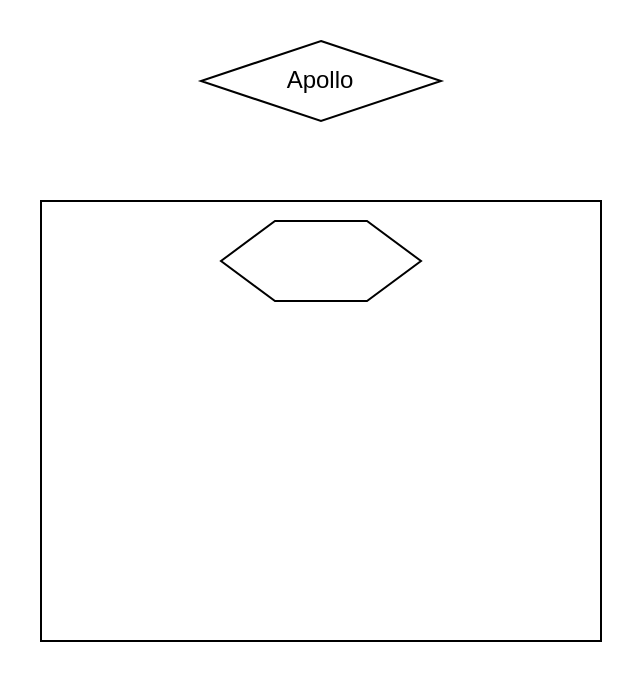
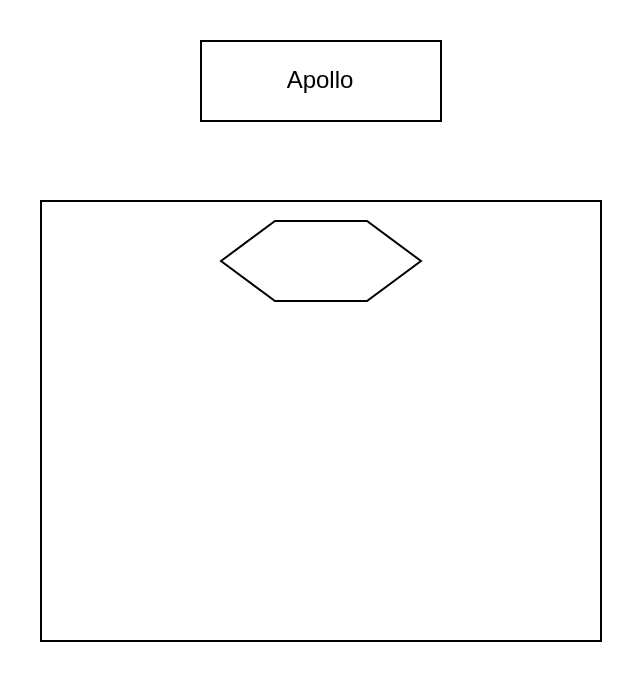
- <mxCell id="3" value="Apollo" style="rhombus;whiteSpace=wrap;html=1;" vertex="1" parent="1"><mxGeometry x="100" y="20" width="120" height="40" as="geometry" /></mxCell>
+ <mxCell id="3" value="Apollo" style="rounded=0;whiteSpace=wrap;html=1;" vertex="1" parent="1"><mxGeometry x="100" y="20" width="120" height="40" as="geometry" /></mxCell>
